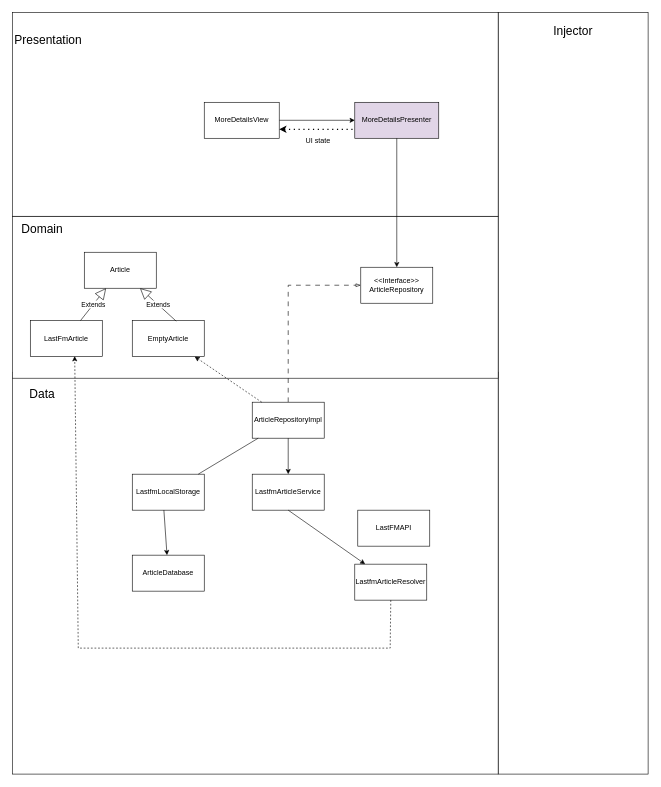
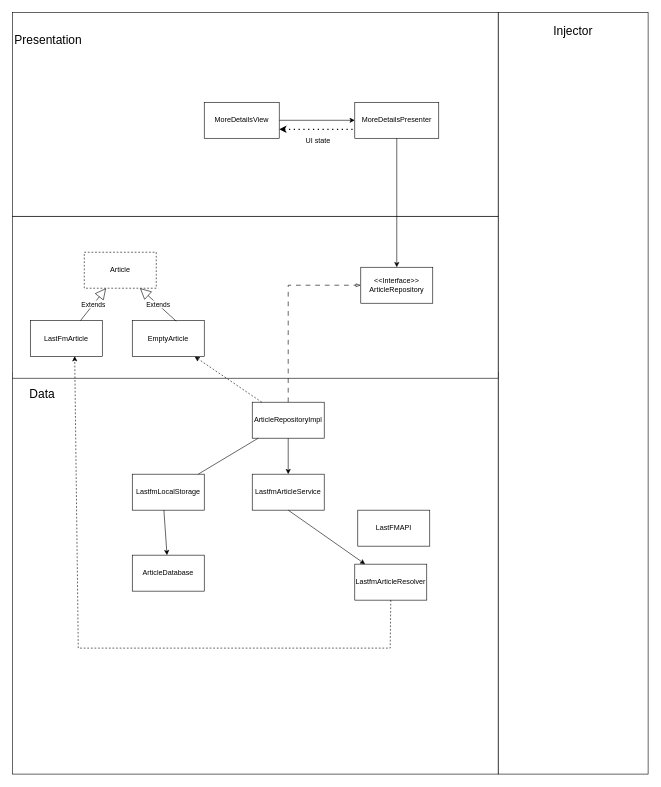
- <mxCell id="9" value="&lt;div&gt;&lt;span style=&quot;background-color: initial;&quot;&gt;MoreDetailsPresenter&lt;/span&gt;&lt;br&gt;&lt;/div&gt;" style="rounded=0;whiteSpace=wrap;html=1;fillColor=#e1d5e7;" parent="1" vertex="1"><mxGeometry x="591" y="170" width="140" height="60" as="geometry" /></mxCell>
+ <mxCell id="9" value="&lt;div&gt;&lt;span style=&quot;background-color: initial;&quot;&gt;MoreDetailsPresenter&lt;/span&gt;&lt;br&gt;&lt;/div&gt;" style="rounded=0;whiteSpace=wrap;html=1;" parent="1" vertex="1"><mxGeometry x="591" y="170" width="140" height="60" as="geometry" /></mxCell>
- <mxCell id="30" value="&lt;font style=&quot;font-size: 20px;&quot;&gt;Domain&lt;/font&gt;" style="rounded=0;whiteSpace=wrap;html=1;strokeColor=none;gradientColor=default;fillColor=none;" parent="1" vertex="1"><mxGeometry y="360" width="100" height="40" as="geometry" x="20" /></mxCell>
- <mxCell id="6" value="Article" style="rounded=0;whiteSpace=wrap;html=1;" parent="1" vertex="1"><mxGeometry x="140" y="420" width="120" height="60" as="geometry" /></mxCell>
+ <mxCell id="6" value="Article" style="rounded=0;whiteSpace=wrap;html=1;dashed=1;" parent="1" vertex="1"><mxGeometry x="140" y="420" width="120" height="60" as="geometry" /></mxCell>
